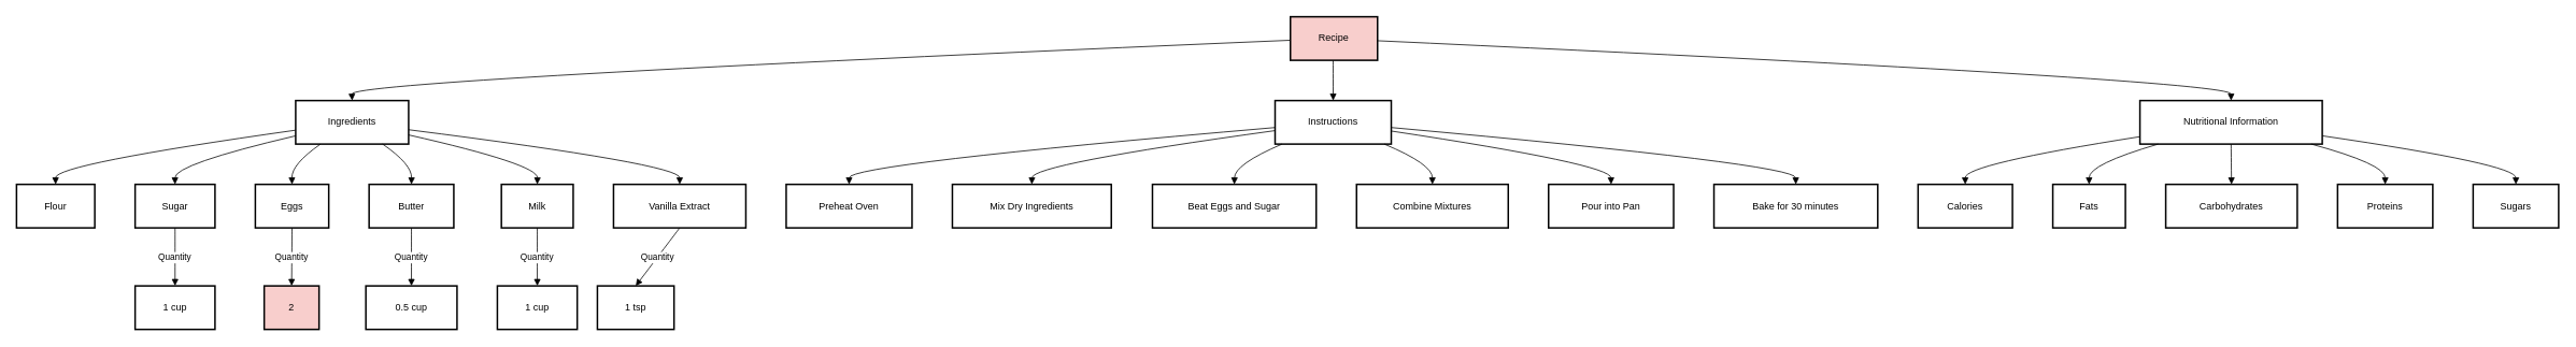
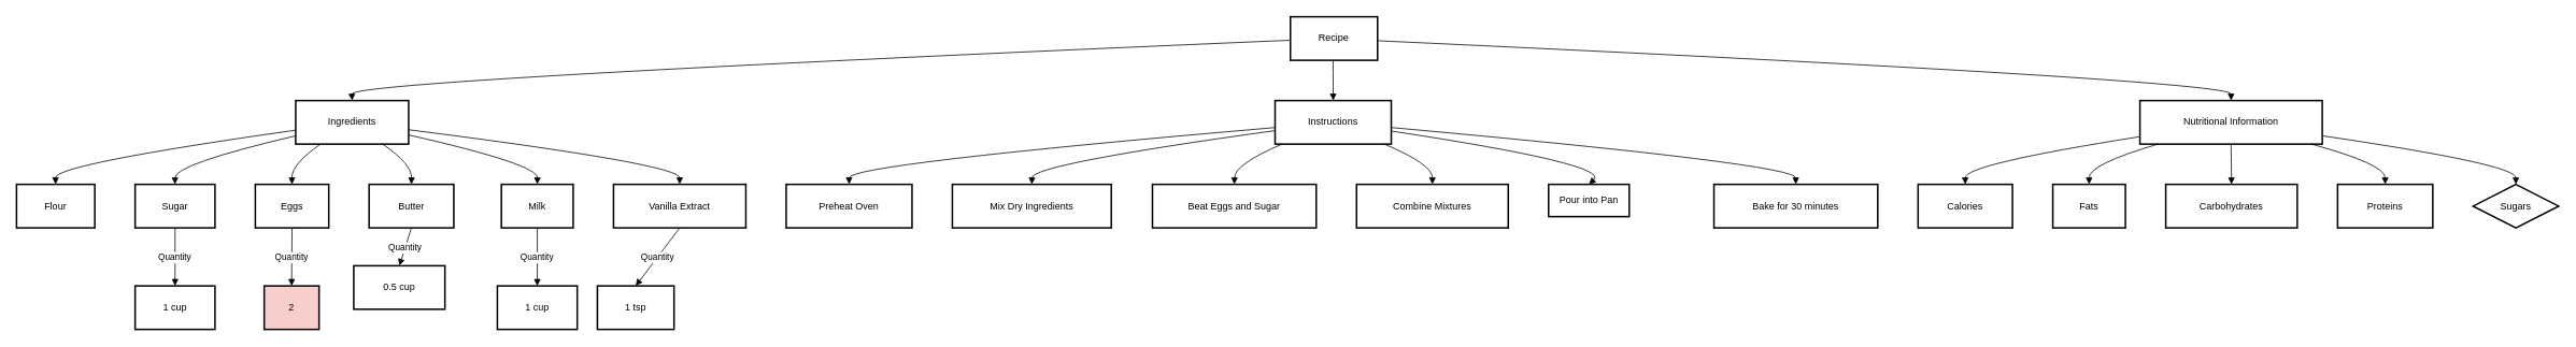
- <mxCell id="2" value="Recipe" style="whiteSpace=wrap;strokeWidth=2;fillColor=#f8cecc;" vertex="1" parent="1"><mxGeometry x="1599" y="20" width="108" height="54" as="geometry" /></mxCell>
+ <mxCell id="2" value="Recipe" style="whiteSpace=wrap;strokeWidth=2;" vertex="1" parent="1"><mxGeometry x="1599" y="20" width="108" height="54" as="geometry" /></mxCell>
- <mxCell id="16" value="Pour into Pan" style="whiteSpace=wrap;strokeWidth=2;" vertex="1" parent="1"><mxGeometry x="1919" y="228" width="155" height="54" as="geometry" /></mxCell>
+ <mxCell id="16" value="Pour into Pan" style="whiteSpace=wrap;strokeWidth=2;" vertex="1" parent="1"><mxGeometry x="1919" y="228" width="100" height="40" as="geometry" /></mxCell>
- <mxCell id="22" value="Sugars" style="whiteSpace=wrap;strokeWidth=2;" vertex="1" parent="1"><mxGeometry x="3065" y="228" width="106" height="54" as="geometry" /></mxCell>
+ <mxCell id="22" value="Sugars" style="rhombus;whiteSpace=wrap;strokeWidth=2;" vertex="1" parent="1"><mxGeometry x="3065" y="228" width="106" height="54" as="geometry" /></mxCell>
- <mxCell id="25" value="0.5 cup" style="whiteSpace=wrap;strokeWidth=2;" vertex="1" parent="1"><mxGeometry x="453" y="354" width="113" height="54" as="geometry" /></mxCell>
+ <mxCell id="25" value="0.5 cup" style="whiteSpace=wrap;strokeWidth=2;" vertex="1" parent="1"><mxGeometry x="438" y="329" width="113" height="54" as="geometry" /></mxCell>
